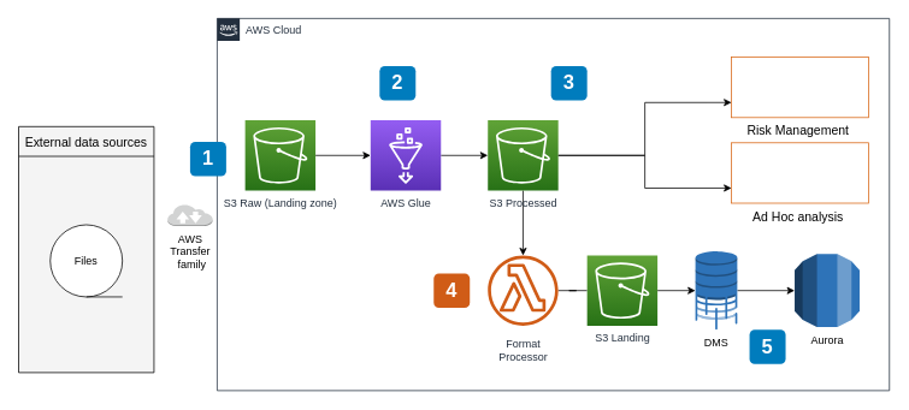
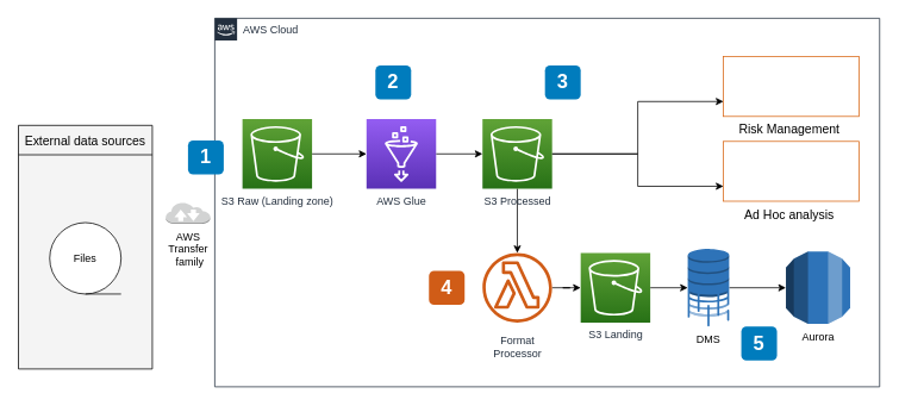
- <mxCell id="9" value="" style="edgeStyle=orthogonalEdgeStyle;rounded=0;orthogonalLoop=1;jettySize=auto;html=1;endArrow=none;" edge="1" parent="3" source="10" target="22"><mxGeometry relative="1" as="geometry" /></mxCell>
+ <mxCell id="9" value="" style="edgeStyle=orthogonalEdgeStyle;rounded=0;orthogonalLoop=1;jettySize=auto;html=1;" edge="1" parent="3" source="10" target="22"><mxGeometry relative="1" as="geometry" /></mxCell>
